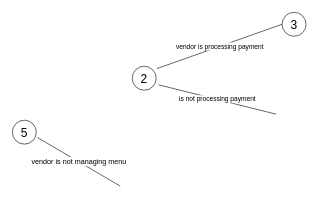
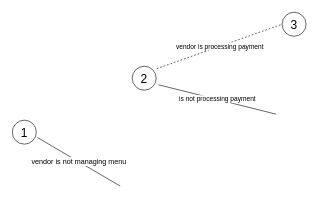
- <mxCell id="6" value="vendor is processing payment" style="endArrow=none;html=1;rounded=0;exitX=1.025;exitY=0.1;exitDx=0;exitDy=0;exitPerimeter=0;entryX=0;entryY=0.5;entryDx=0;entryDy=0;" edge="1" parent="1" source="4" target="7"><mxGeometry width="50" height="50" relative="1" as="geometry"><mxPoint x="400" y="230" as="sourcePoint" /><mxPoint x="460" y="50" as="targetPoint" /></mxGeometry></mxCell>
+ <mxCell id="6" value="vendor is processing payment" style="endArrow=none;html=1;rounded=0;exitX=1.025;exitY=0.1;exitDx=0;exitDy=0;exitPerimeter=0;entryX=0;entryY=0.5;entryDx=0;entryDy=0;dashed=1;" edge="1" parent="1" source="4" target="7"><mxGeometry width="50" height="50" relative="1" as="geometry"><mxPoint x="400" y="230" as="sourcePoint" /><mxPoint x="460" y="50" as="targetPoint" /></mxGeometry></mxCell>
- <mxCell id="2" value="5" style="ellipse;whiteSpace=wrap;html=1;aspect=fixed;fontSize=20;" vertex="1" parent="1"><mxGeometry x="20" y="200" width="40" height="40" as="geometry" /></mxCell>
+ <mxCell id="2" value="1" style="ellipse;whiteSpace=wrap;html=1;aspect=fixed;fontSize=20;" vertex="1" parent="1"><mxGeometry x="20" y="200" width="40" height="40" as="geometry" /></mxCell>
